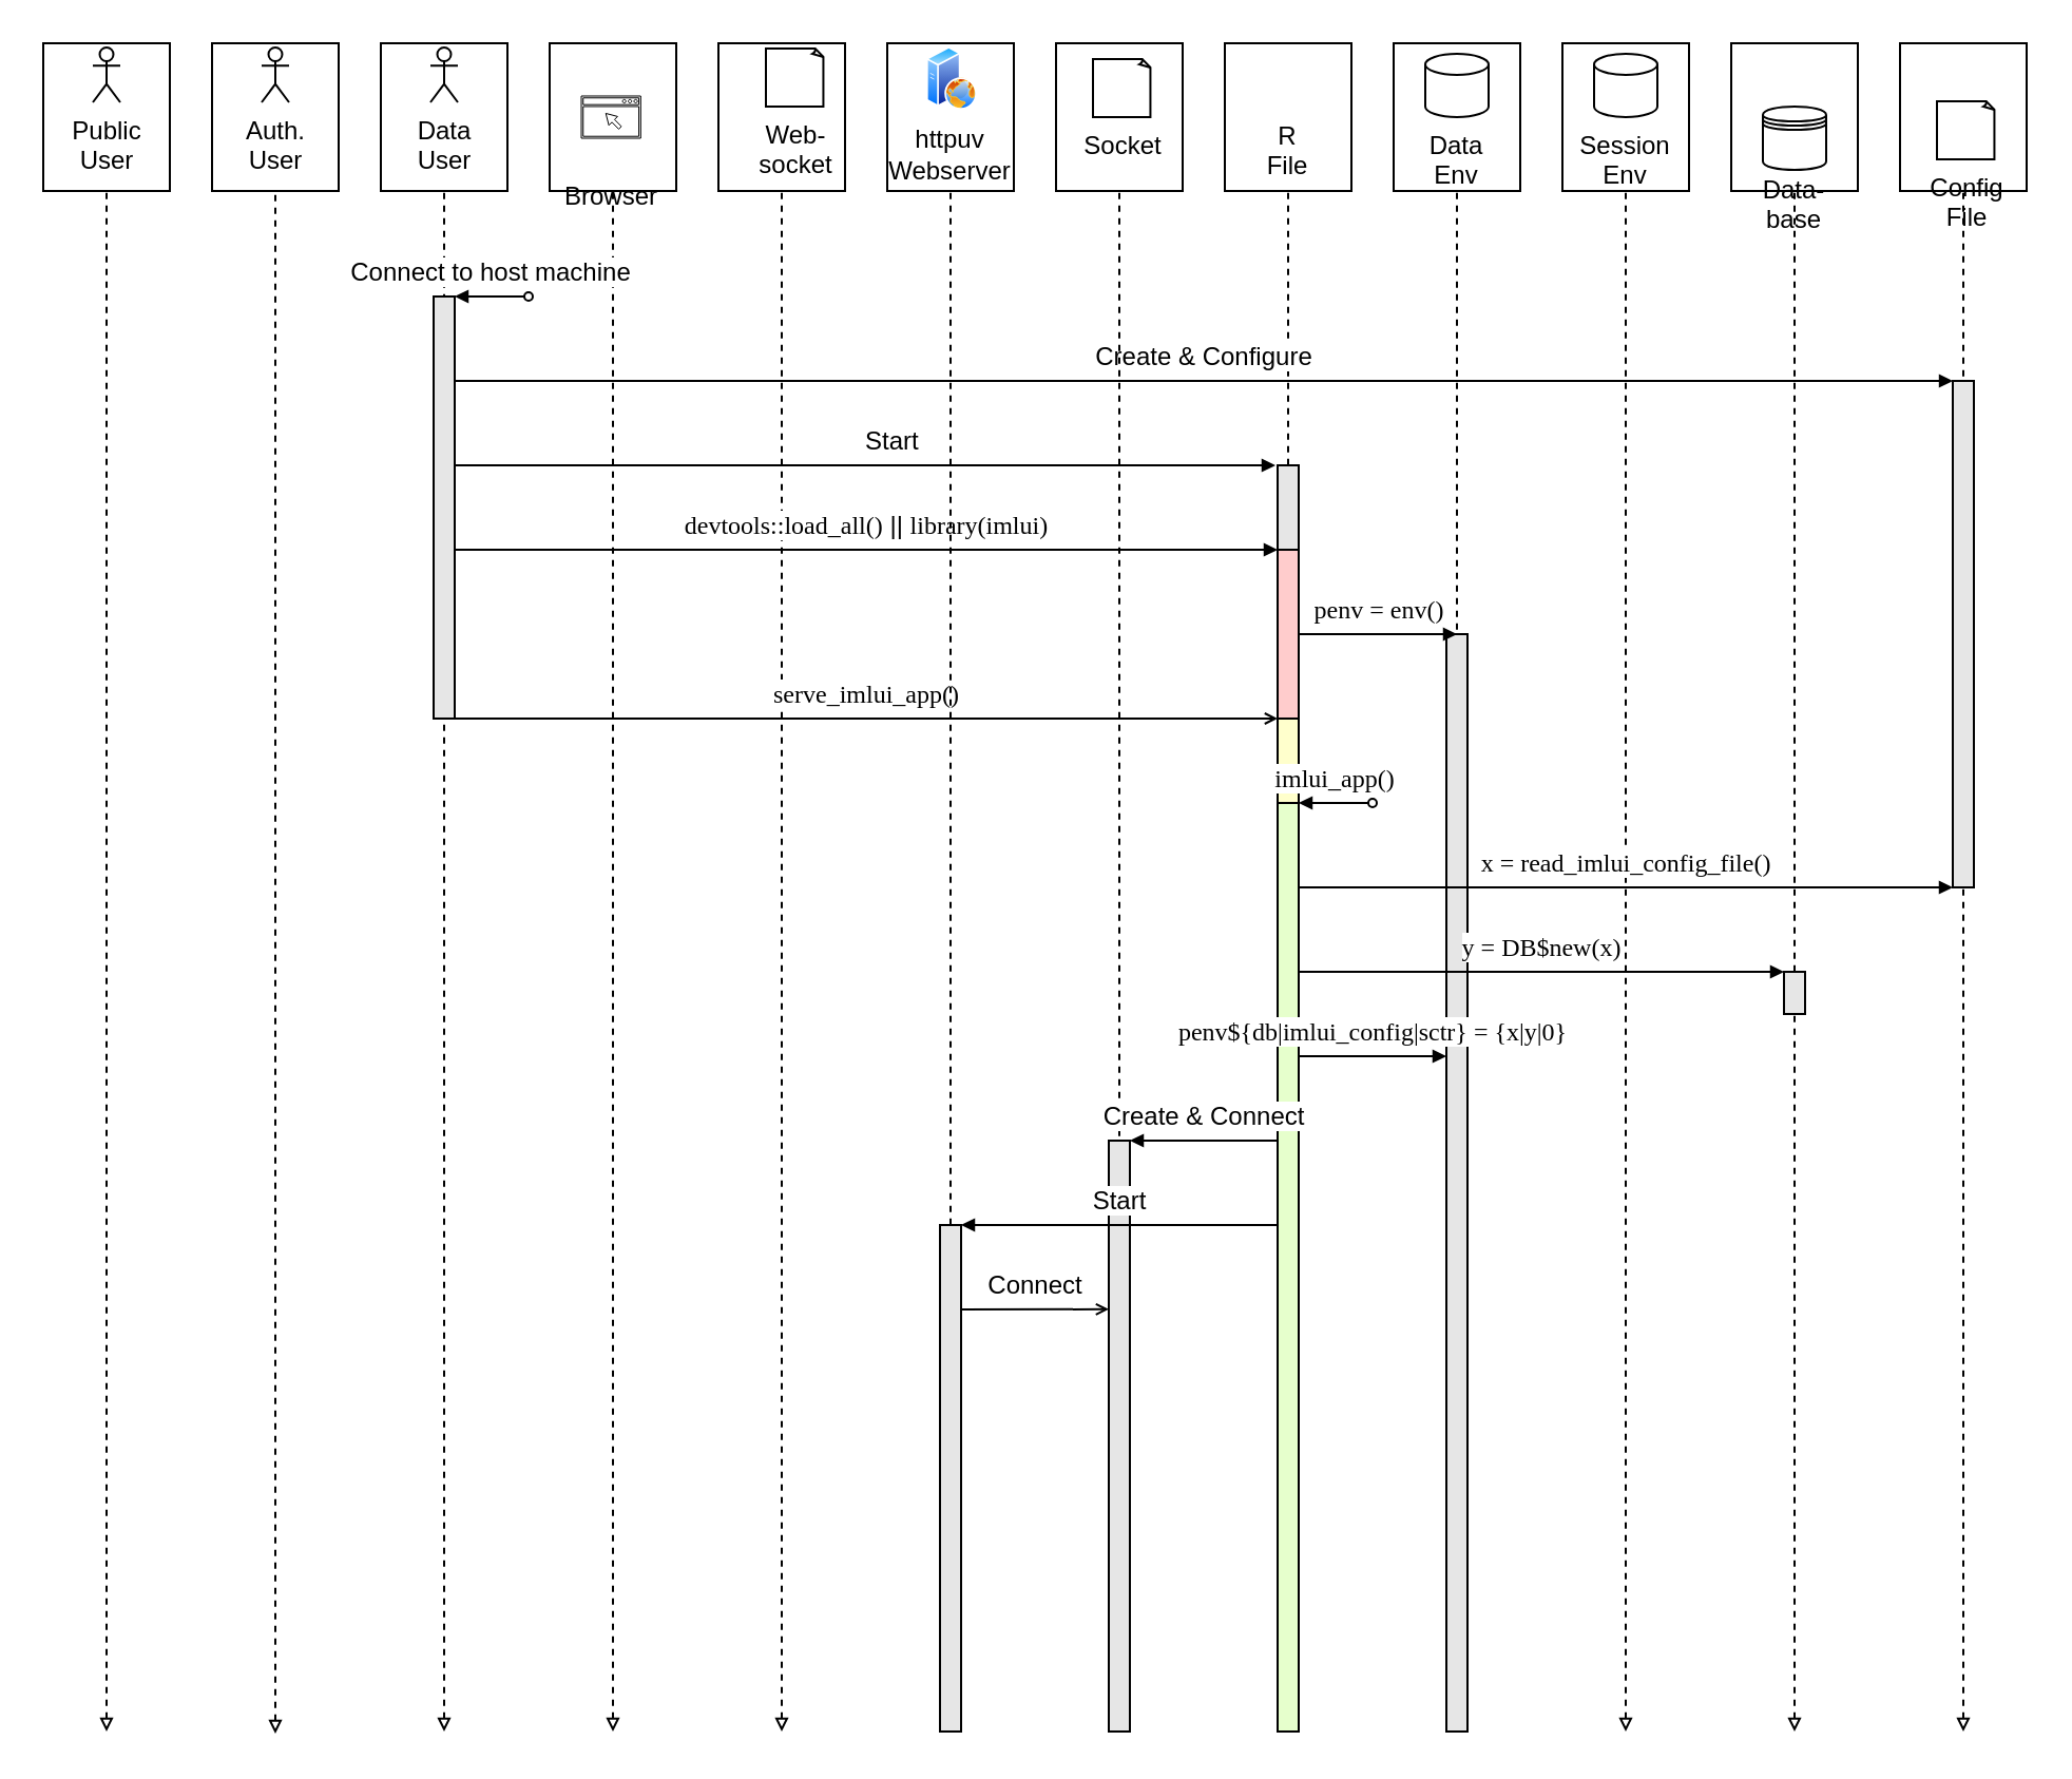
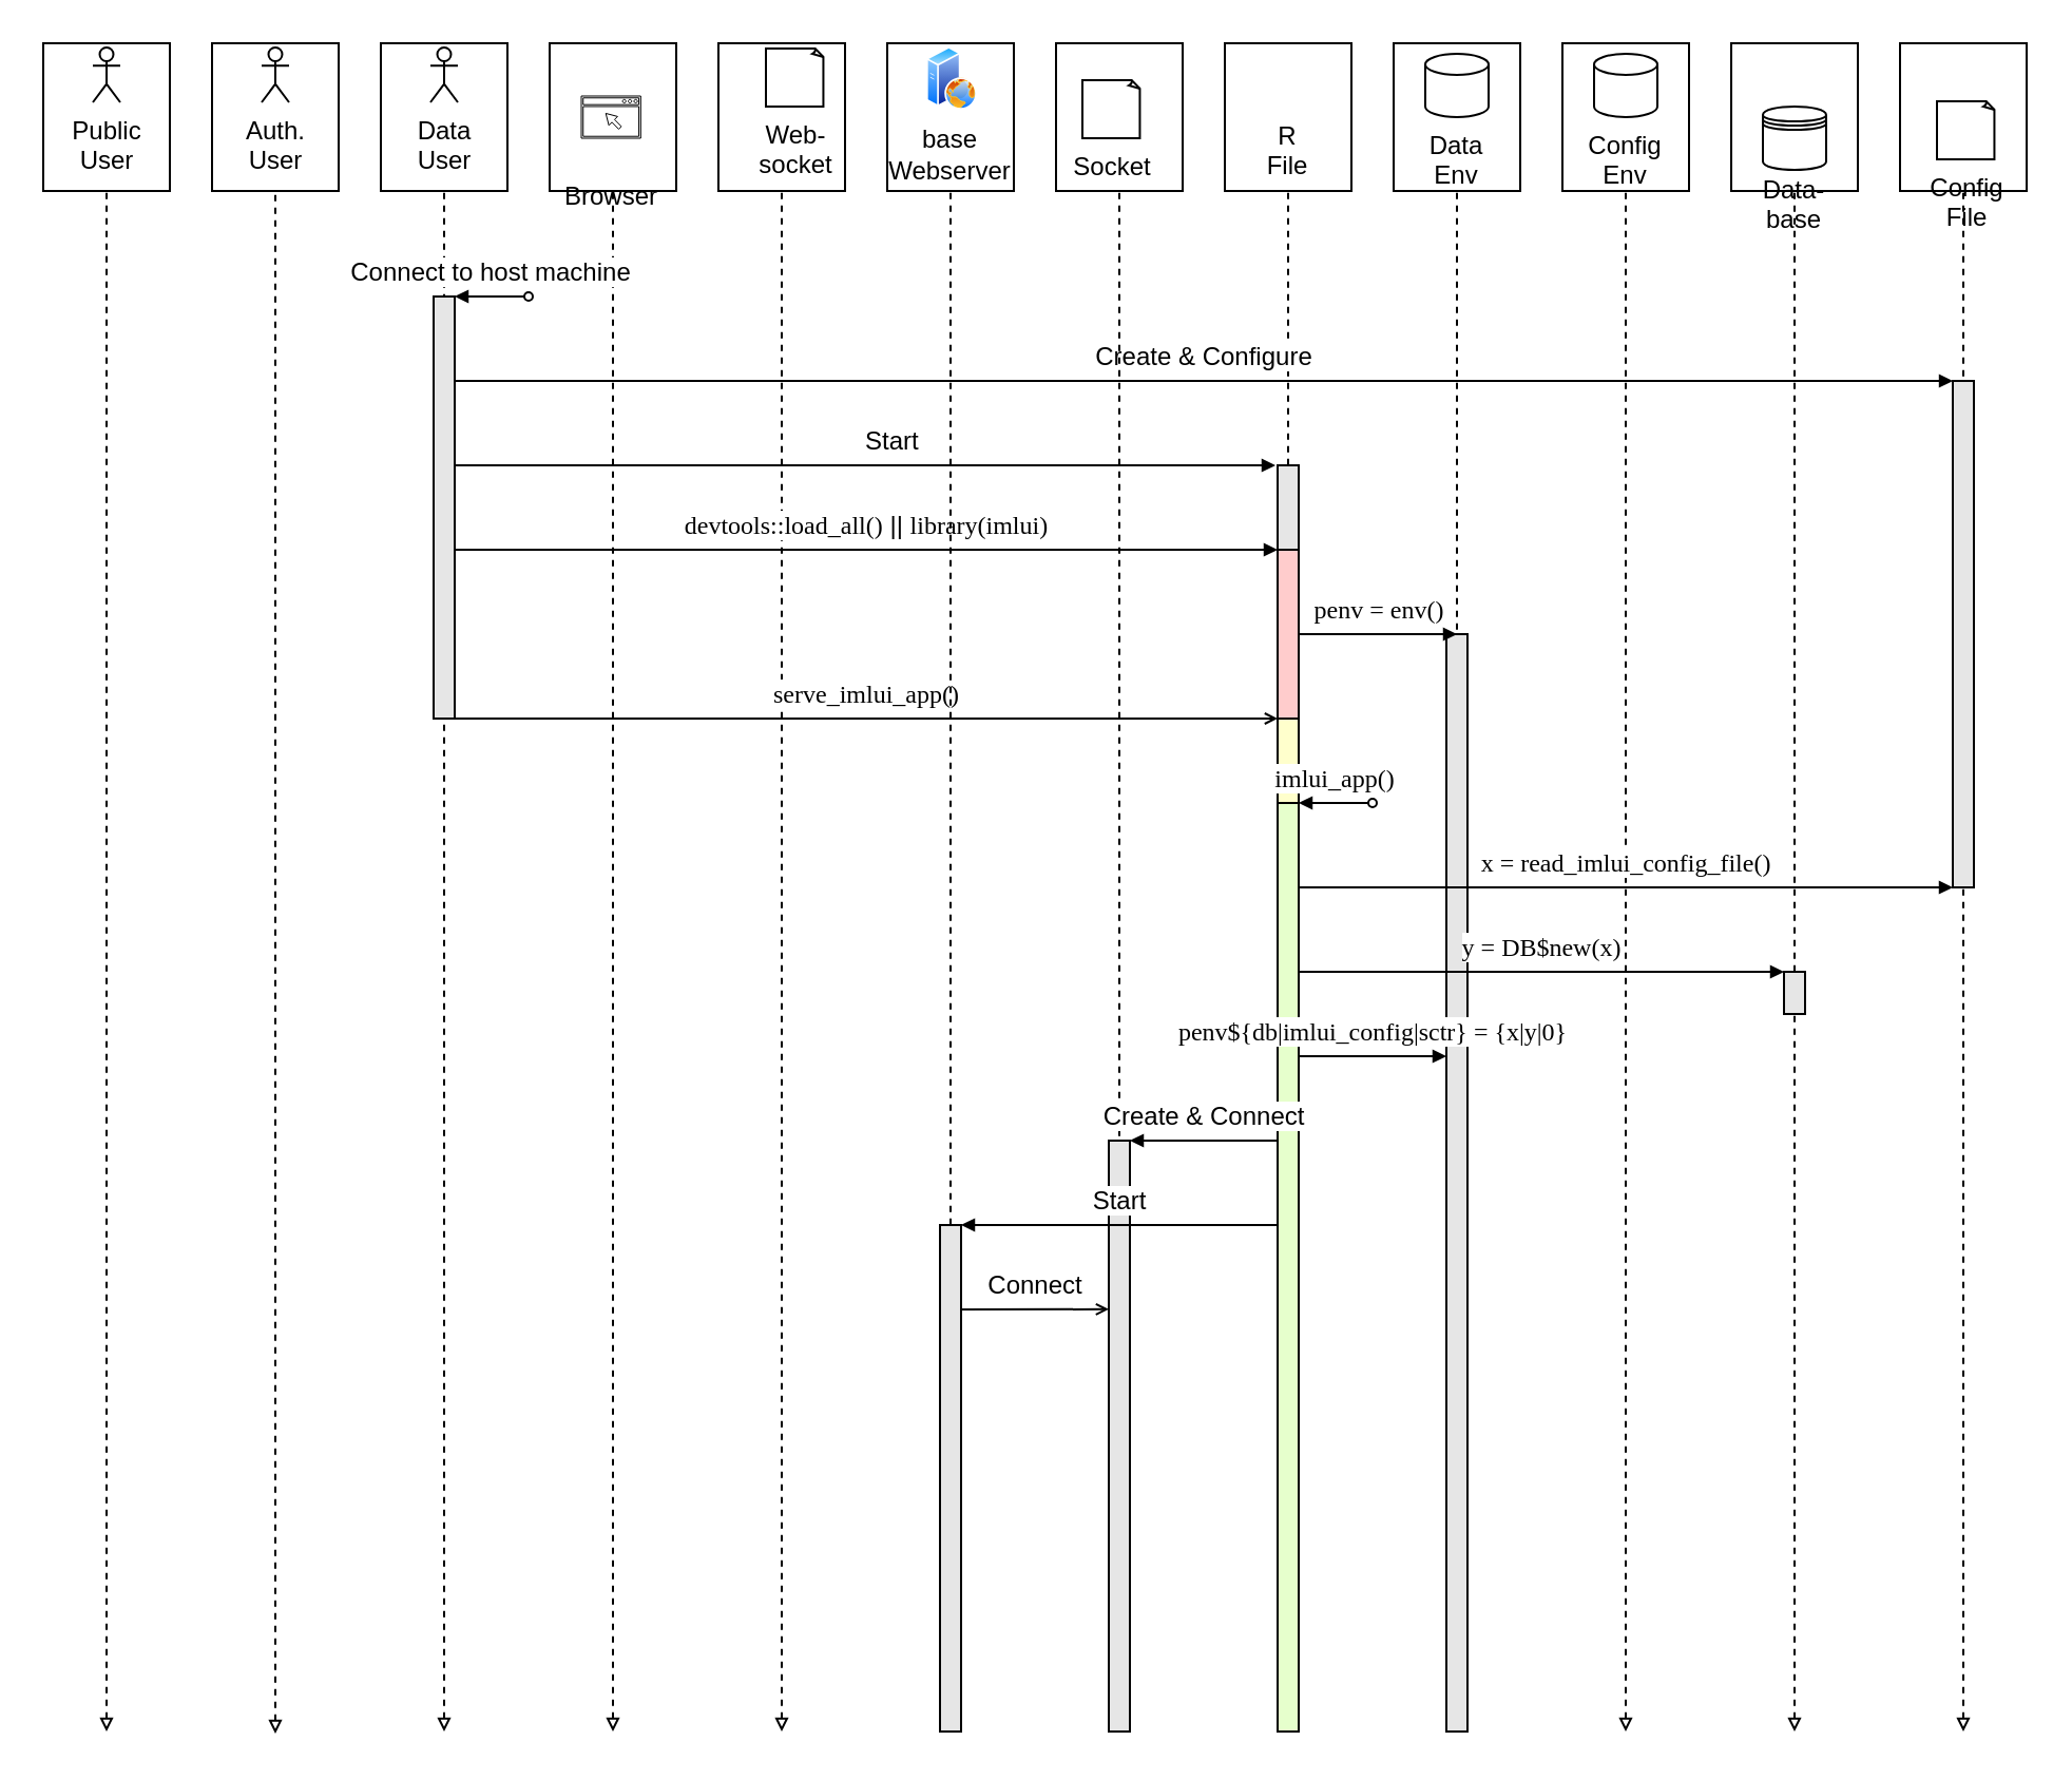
- <mxCell id="49" value="Socket" style="whiteSpace=wrap;html=1;shape=mxgraph.basic.document;aspect=fixed;rounded=0;fontSize=12;labelPosition=center;verticalLabelPosition=bottom;align=center;verticalAlign=top;fillColor=default;" vertex="1" parent="1"><mxGeometry x="517.5" y="27.5" width="27.5" height="27.5" as="geometry" /></mxCell>
+ <mxCell id="49" value="Socket" style="whiteSpace=wrap;html=1;shape=mxgraph.basic.document;aspect=fixed;rounded=0;fontSize=12;labelPosition=center;verticalLabelPosition=bottom;align=center;verticalAlign=top;fillColor=default;" vertex="1" parent="1"><mxGeometry x="512.5" y="37.5" width="27.5" height="27.5" as="geometry" /></mxCell>
- <mxCell id="51" value="httpuv&lt;br&gt;Webserver" style="rounded=0;whiteSpace=wrap;html=1;container=0;fontSize=12;labelPosition=center;verticalLabelPosition=middle;align=center;verticalAlign=bottom;fillColor=default;" vertex="1" parent="1"><mxGeometry x="420" width="60" height="70" as="geometry" y="20" /></mxCell>
+ <mxCell id="51" value="base&lt;br&gt;Webserver" style="rounded=0;whiteSpace=wrap;html=1;container=0;fontSize=12;labelPosition=center;verticalLabelPosition=middle;align=center;verticalAlign=bottom;fillColor=default;" vertex="1" parent="1"><mxGeometry x="420" width="60" height="70" as="geometry" y="20" /></mxCell>
- <mxCell id="16" value="&lt;font face=&quot;Helvetica&quot; style=&quot;font-size: 12px; line-height: 1;&quot;&gt;Session&lt;br style=&quot;font-size: 12px;&quot;&gt;Env&lt;/font&gt;" style="strokeWidth=1;html=1;shape=mxgraph.flowchart.database;whiteSpace=wrap;fontFamily=VT323;fontSource=https%3A%2F%2Ffonts.googleapis.com%2Fcss%3Ffamily%3DVT323;fillColor=default;fontSize=12;aspect=fixed;labelPosition=center;verticalLabelPosition=bottom;align=center;verticalAlign=top;spacingTop=0;spacingBottom=2;" parent="1" vertex="1"><mxGeometry x="755" y="25" width="30" height="30" as="geometry" /></mxCell>
+ <mxCell id="16" value="&lt;font face=&quot;Helvetica&quot; style=&quot;font-size: 12px; line-height: 1;&quot;&gt;Config&lt;br style=&quot;font-size: 12px;&quot;&gt;Env&lt;/font&gt;" style="strokeWidth=1;html=1;shape=mxgraph.flowchart.database;whiteSpace=wrap;fontFamily=VT323;fontSource=https%3A%2F%2Ffonts.googleapis.com%2Fcss%3Ffamily%3DVT323;fillColor=default;fontSize=12;aspect=fixed;labelPosition=center;verticalLabelPosition=bottom;align=center;verticalAlign=top;spacingTop=0;spacingBottom=2;" parent="1" vertex="1"><mxGeometry x="755" y="25" width="30" height="30" as="geometry" /></mxCell>
